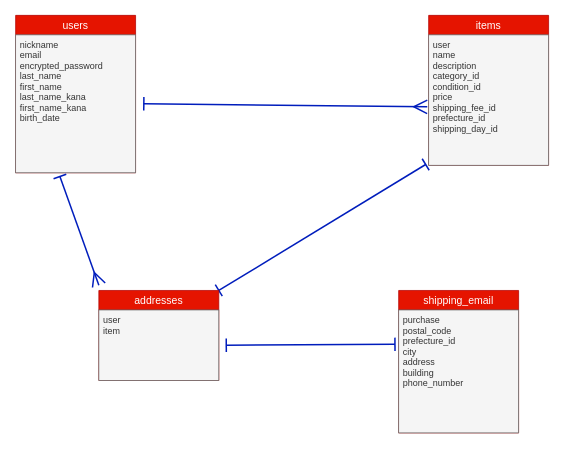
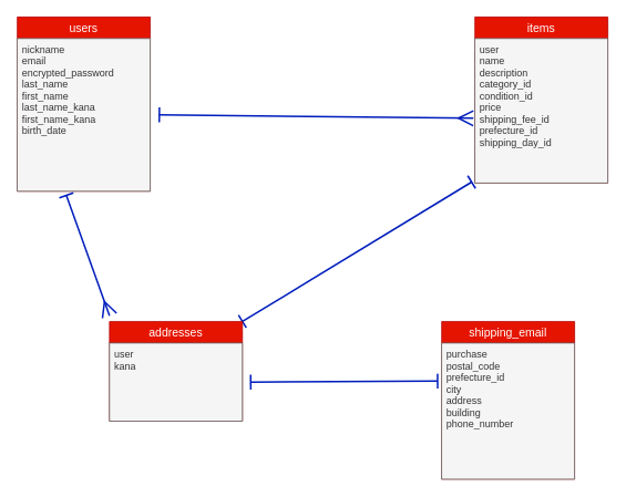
- <mxCell id="9" value="user&#10;item" style="text;strokeColor=#666666;fillColor=#f5f5f5;spacingLeft=4;spacingRight=4;overflow=hidden;rotatable=0;points=[[0,0.5],[1,0.5]];portConstraint=eastwest;fontSize=12;fontColor=#333333;" parent="8" vertex="1"><mxGeometry y="26" width="160" height="94" as="geometry" /></mxCell>
+ <mxCell id="9" value="user&#10;kana" style="text;strokeColor=#666666;fillColor=#f5f5f5;spacingLeft=4;spacingRight=4;overflow=hidden;rotatable=0;points=[[0,0.5],[1,0.5]];portConstraint=eastwest;fontSize=12;fontColor=#333333;" parent="8" vertex="1"><mxGeometry y="26" width="160" height="94" as="geometry" /></mxCell>
